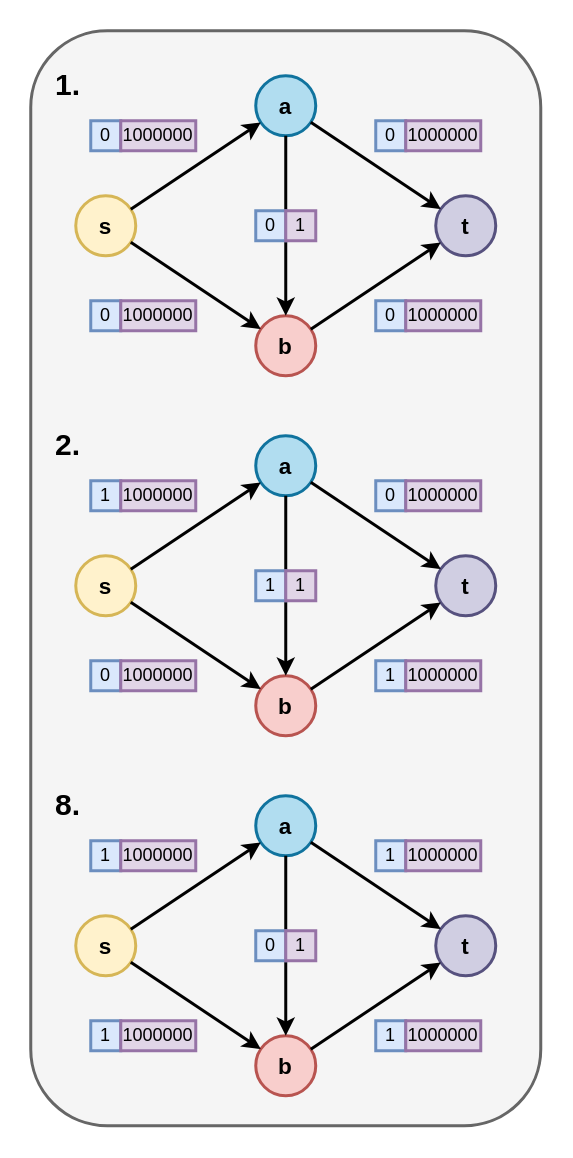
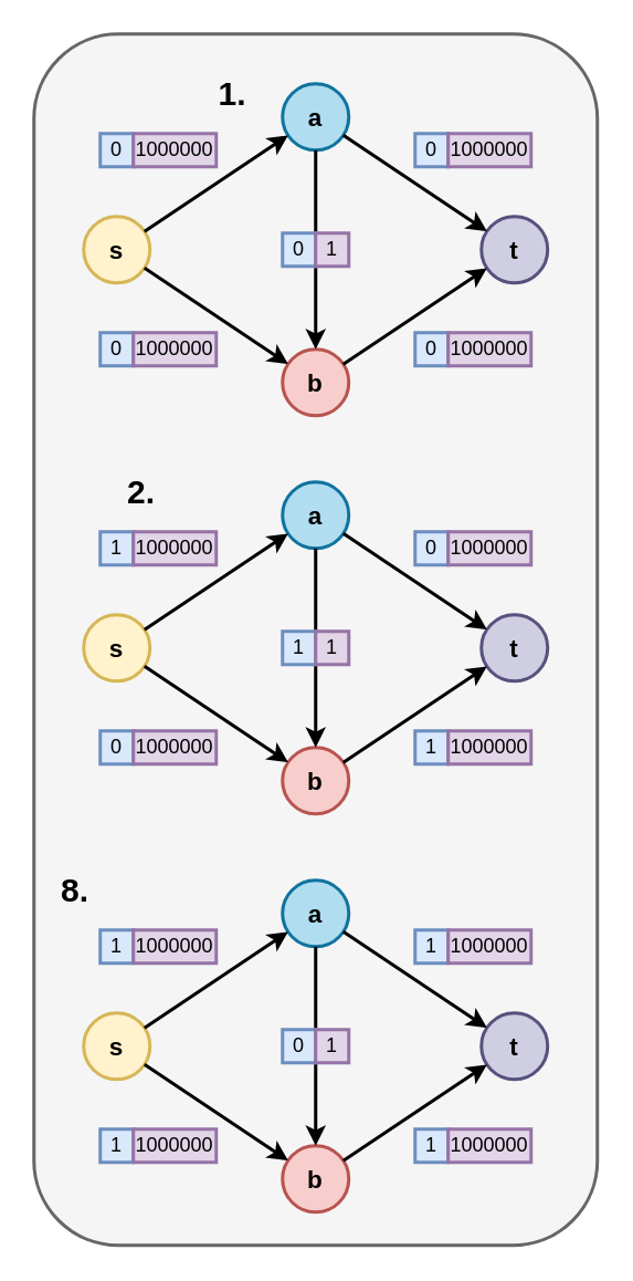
- <mxCell id="22" value="1." style="text;html=1;strokeColor=none;fillColor=none;align=center;verticalAlign=middle;whiteSpace=wrap;rounded=0;fontSize=20;fontStyle=1" vertex="1" parent="1"><mxGeometry x="30" y="40" width="30" height="30" as="geometry" /></mxCell>
+ <mxCell id="22" value="1." style="text;html=1;strokeColor=none;fillColor=none;align=center;verticalAlign=middle;whiteSpace=wrap;rounded=0;fontSize=20;fontStyle=1" vertex="1" parent="1"><mxGeometry x="125" y="40" width="30" height="30" as="geometry" /></mxCell>
- <mxCell id="42" value="2." style="text;html=1;strokeColor=none;fillColor=none;align=center;verticalAlign=middle;whiteSpace=wrap;rounded=0;fontSize=20;fontStyle=1" vertex="1" parent="1"><mxGeometry x="30" y="280" width="30" height="30" as="geometry" /></mxCell>
+ <mxCell id="42" value="2." style="text;html=1;strokeColor=none;fillColor=none;align=center;verticalAlign=middle;whiteSpace=wrap;rounded=0;fontSize=20;fontStyle=1" vertex="1" parent="1"><mxGeometry x="70" y="280" width="30" height="30" as="geometry" /></mxCell>
